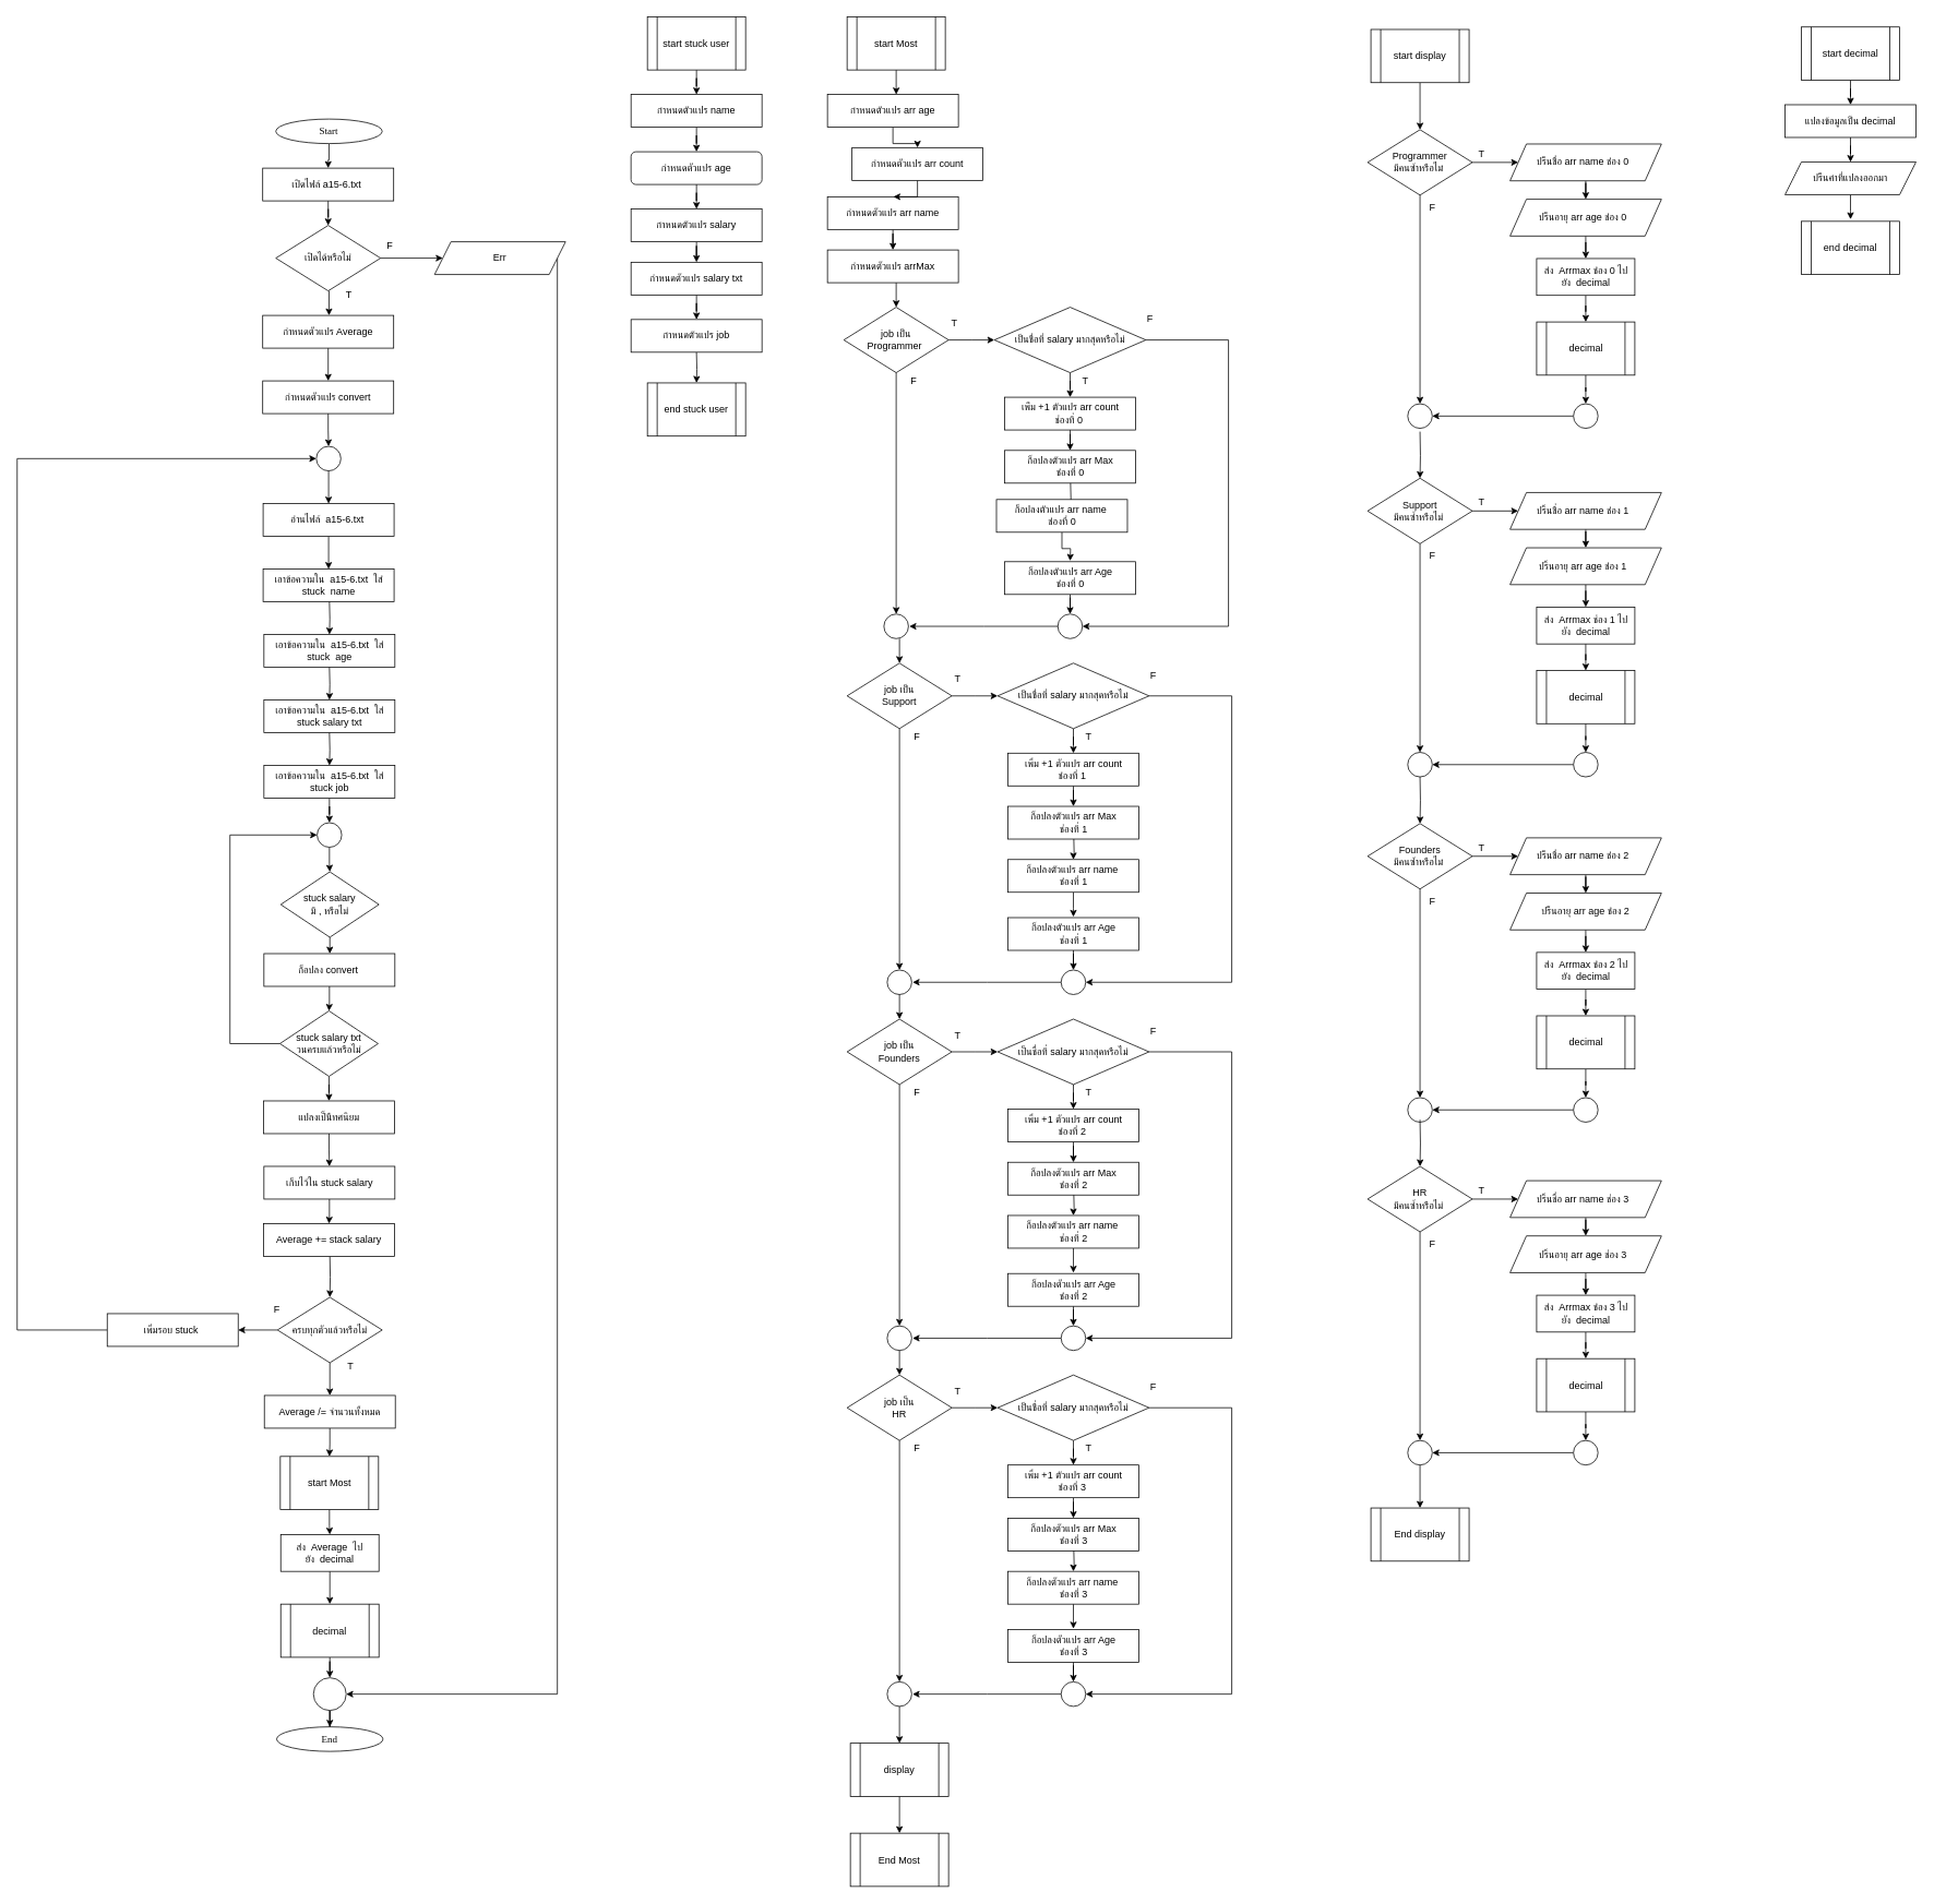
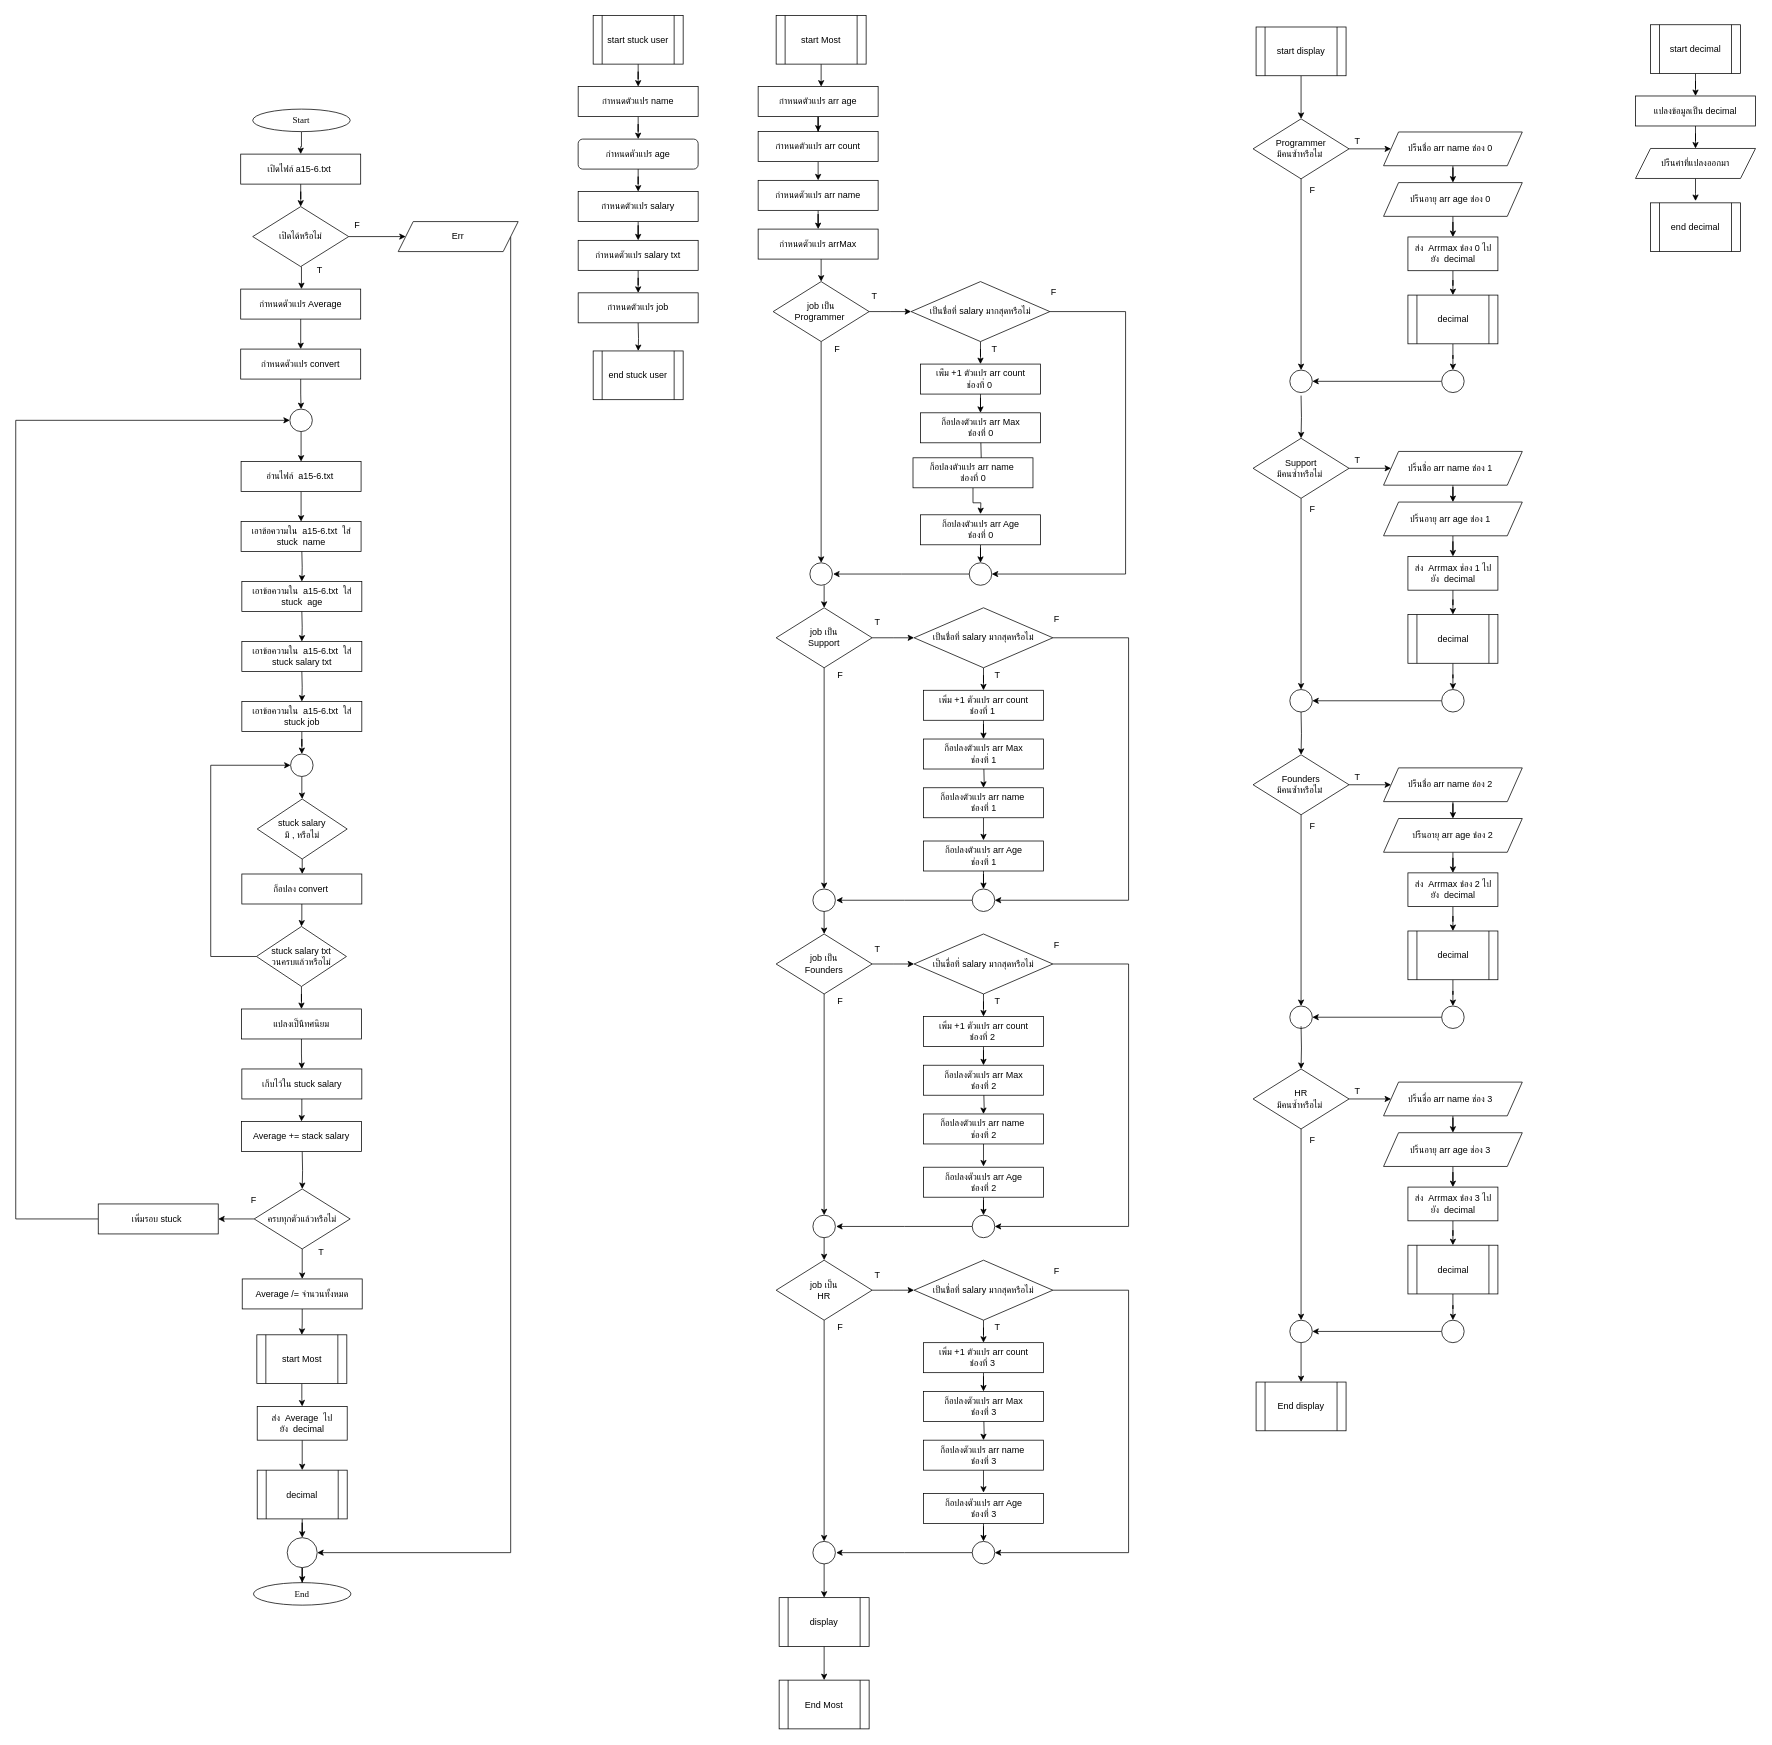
- <mxCell id="80" value="กำหนดตัวแปร arr count" style="rounded=0;whiteSpace=wrap;html=1;" vertex="1" parent="1"><mxGeometry x="1040" y="180" width="160" height="40" as="geometry" /></mxCell>
+ <mxCell id="80" value="กำหนดตัวแปร arr count" style="rounded=0;whiteSpace=wrap;html=1;" vertex="1" parent="1"><mxGeometry x="1010" y="175" width="160" height="40" as="geometry" /></mxCell>
